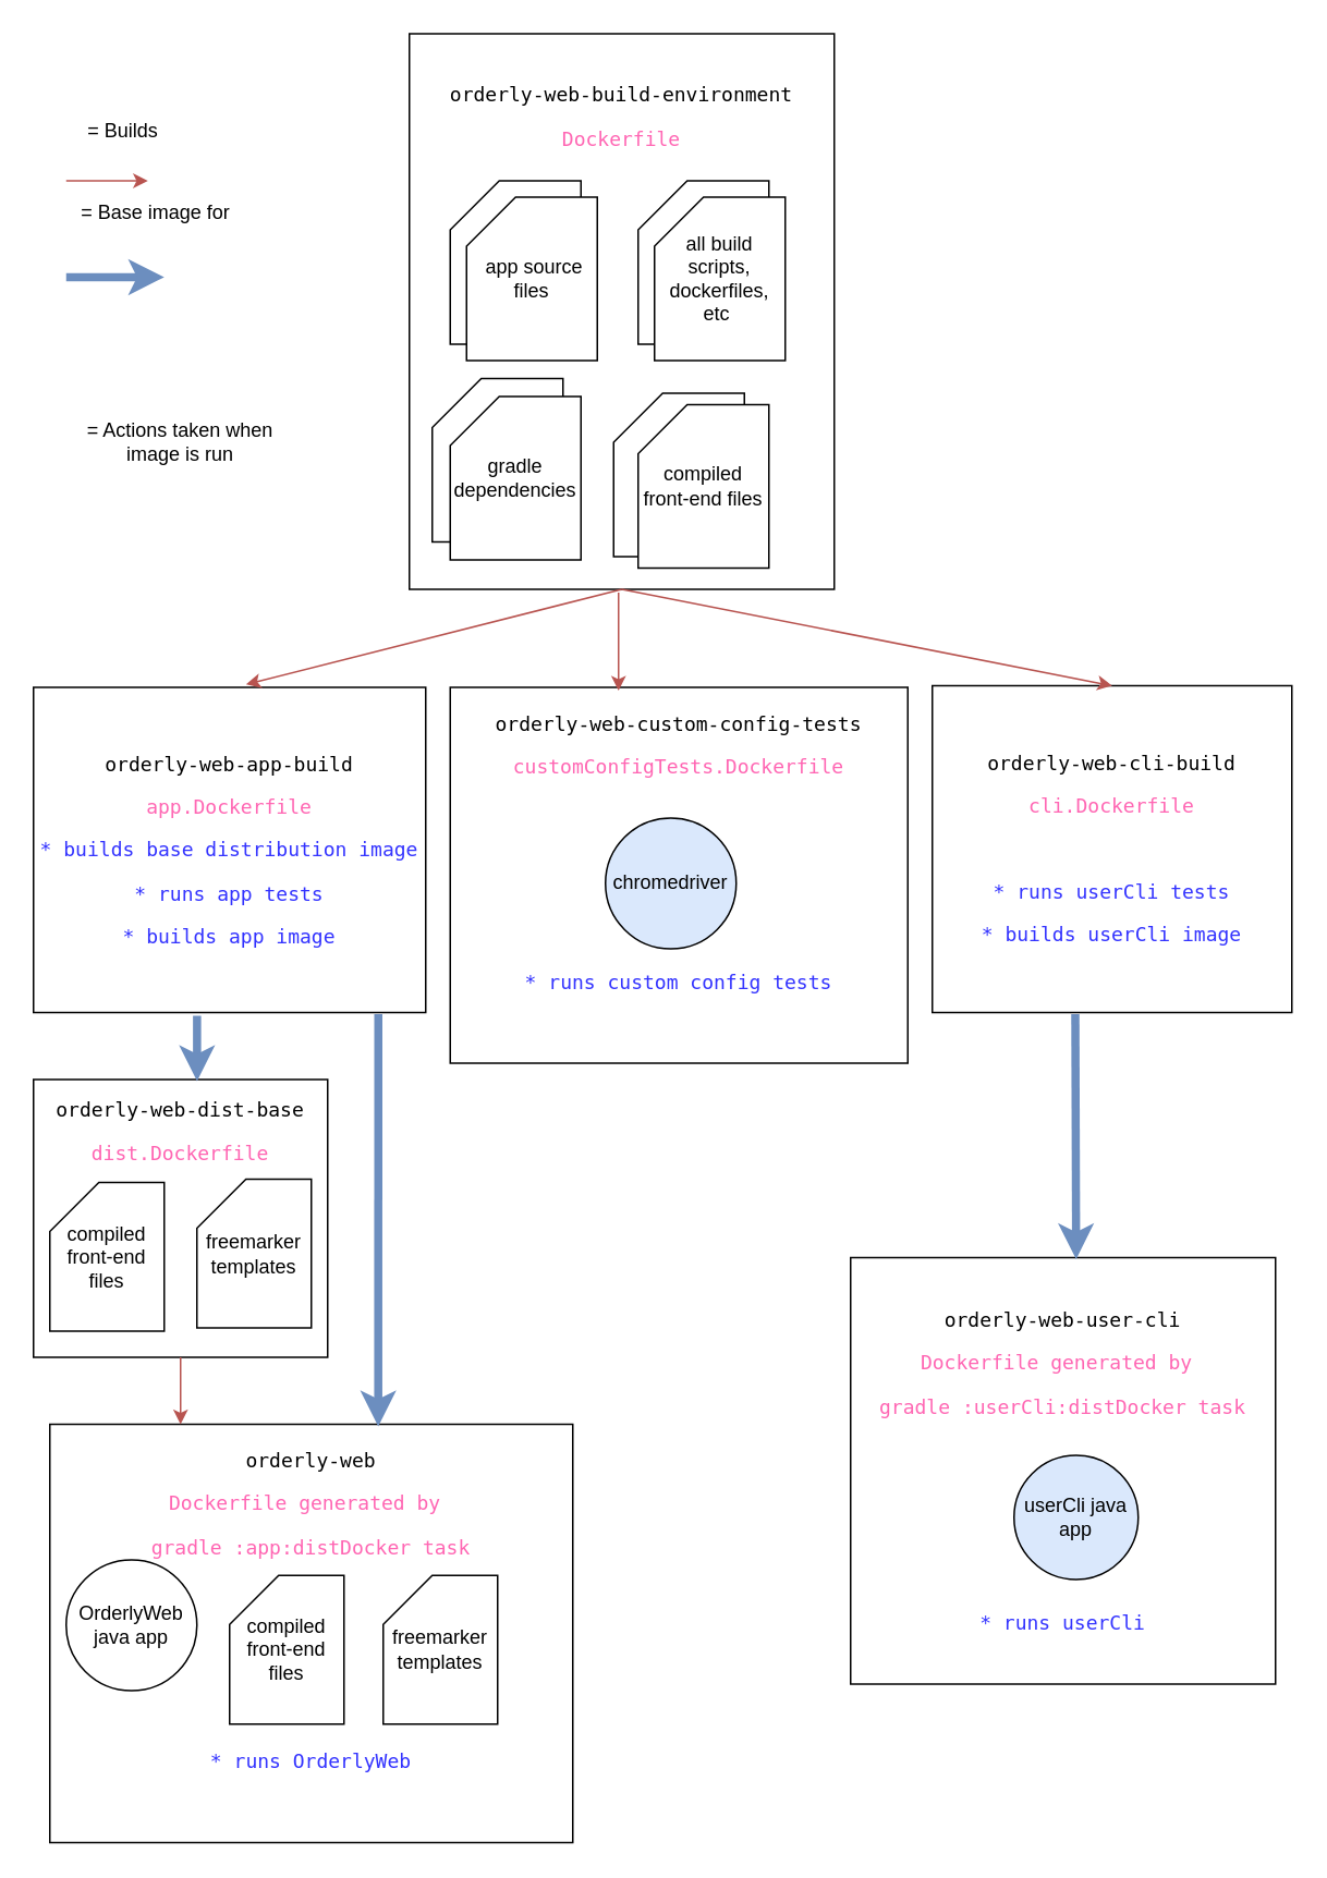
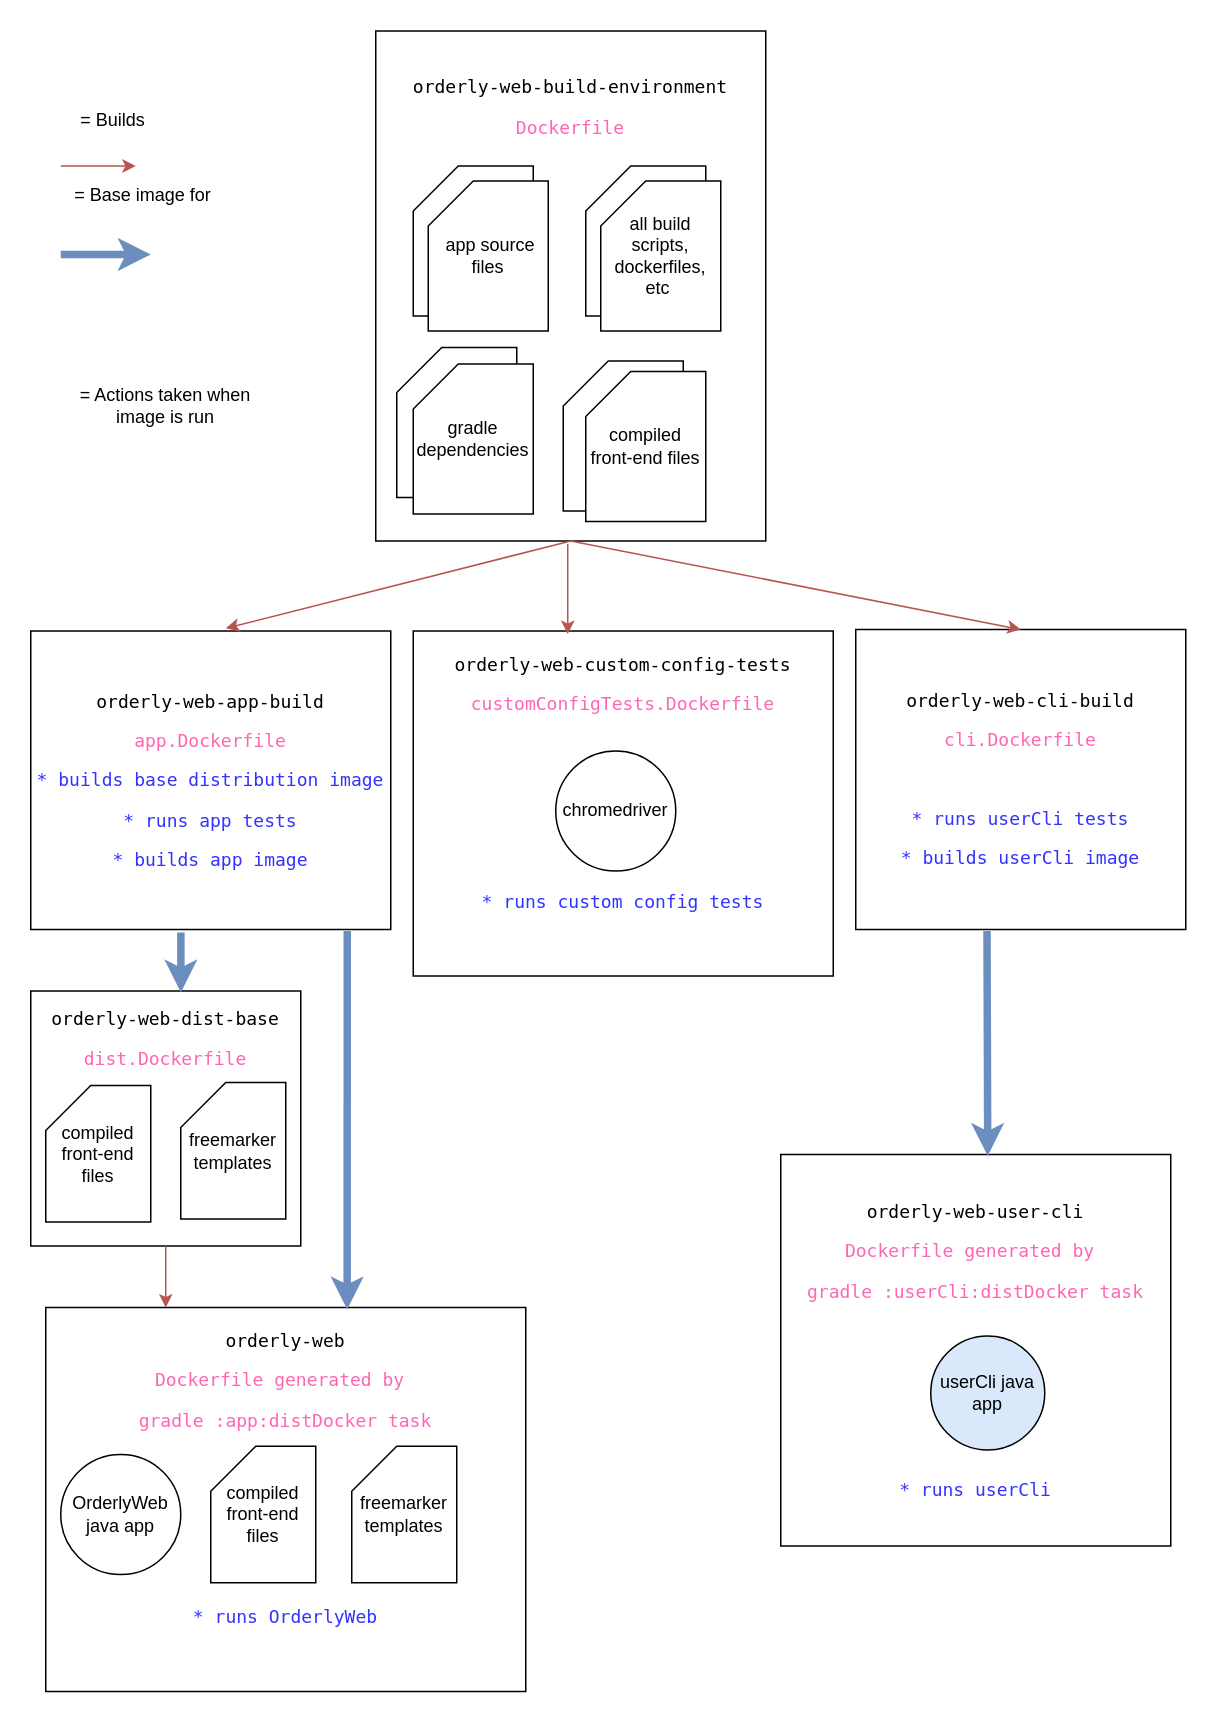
- <mxCell id="19" value="chromedriver" style="ellipse;whiteSpace=wrap;html=1;aspect=fixed;fillColor=#dae8fc;" vertex="1" parent="1"><mxGeometry x="370" y="500" width="80" height="80" as="geometry" /></mxCell>
+ <mxCell id="19" value="chromedriver" style="ellipse;whiteSpace=wrap;html=1;aspect=fixed;" vertex="1" parent="1"><mxGeometry x="370" y="500" width="80" height="80" as="geometry" /></mxCell>
- <mxCell id="14" value="OrderlyWeb java app" style="ellipse;whiteSpace=wrap;html=1;aspect=fixed;" vertex="1" parent="1"><mxGeometry x="40" y="954" width="80" height="80" as="geometry" /></mxCell>
+ <mxCell id="14" value="OrderlyWeb java app" style="ellipse;whiteSpace=wrap;html=1;aspect=fixed;" vertex="1" parent="1"><mxGeometry x="40" y="969" width="80" height="80" as="geometry" /></mxCell>
